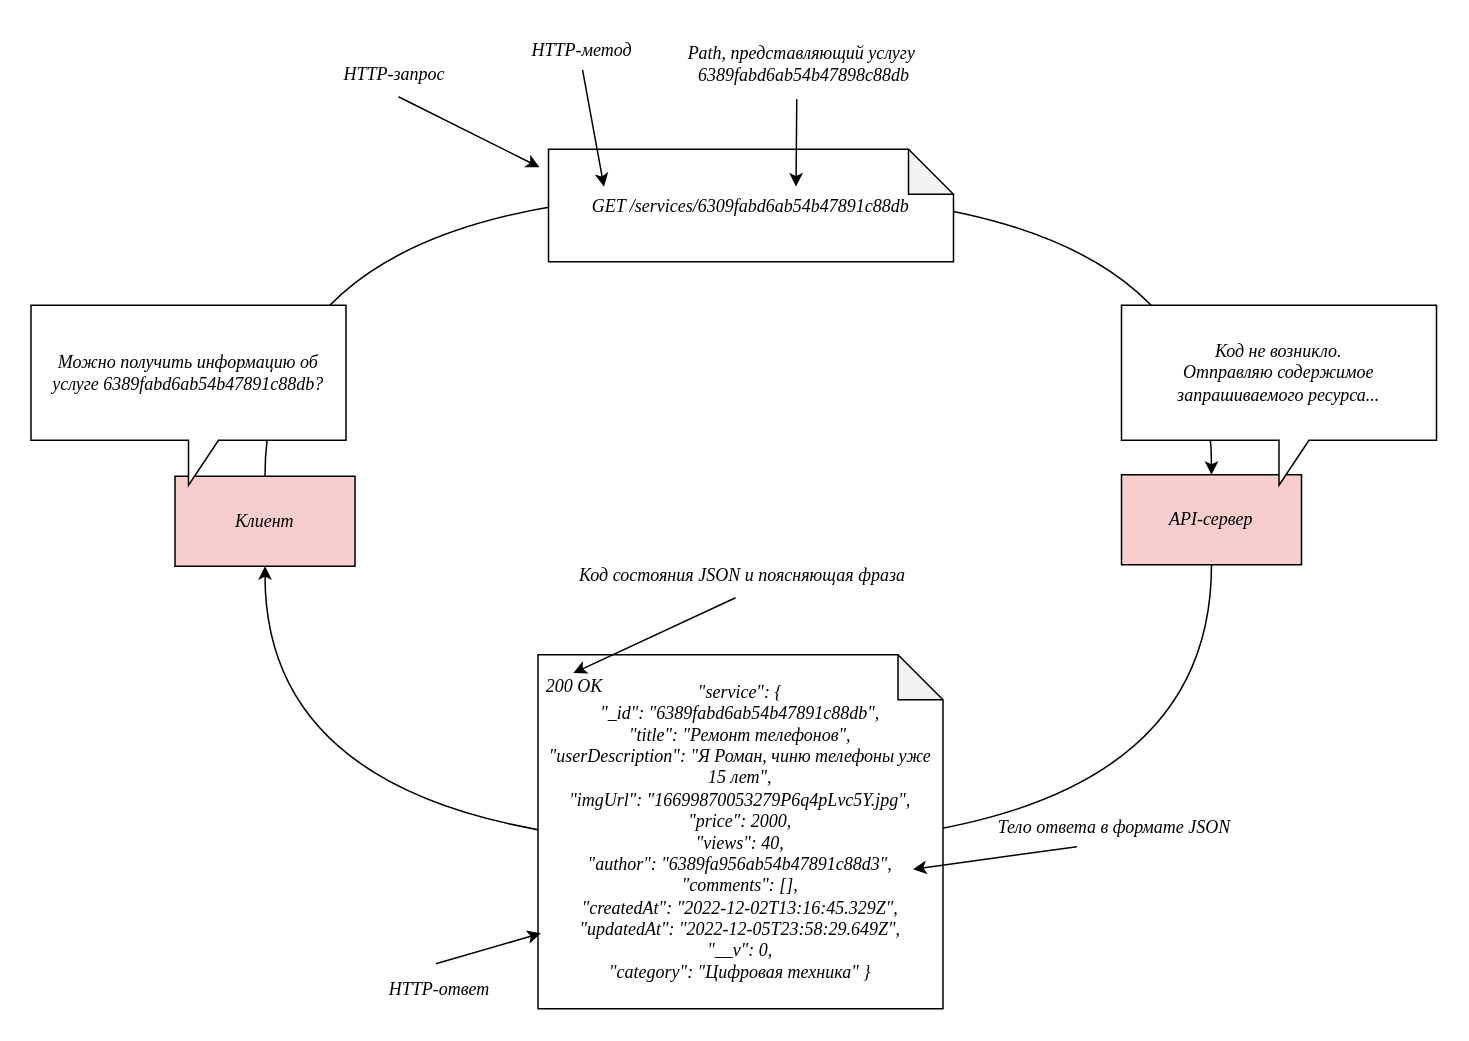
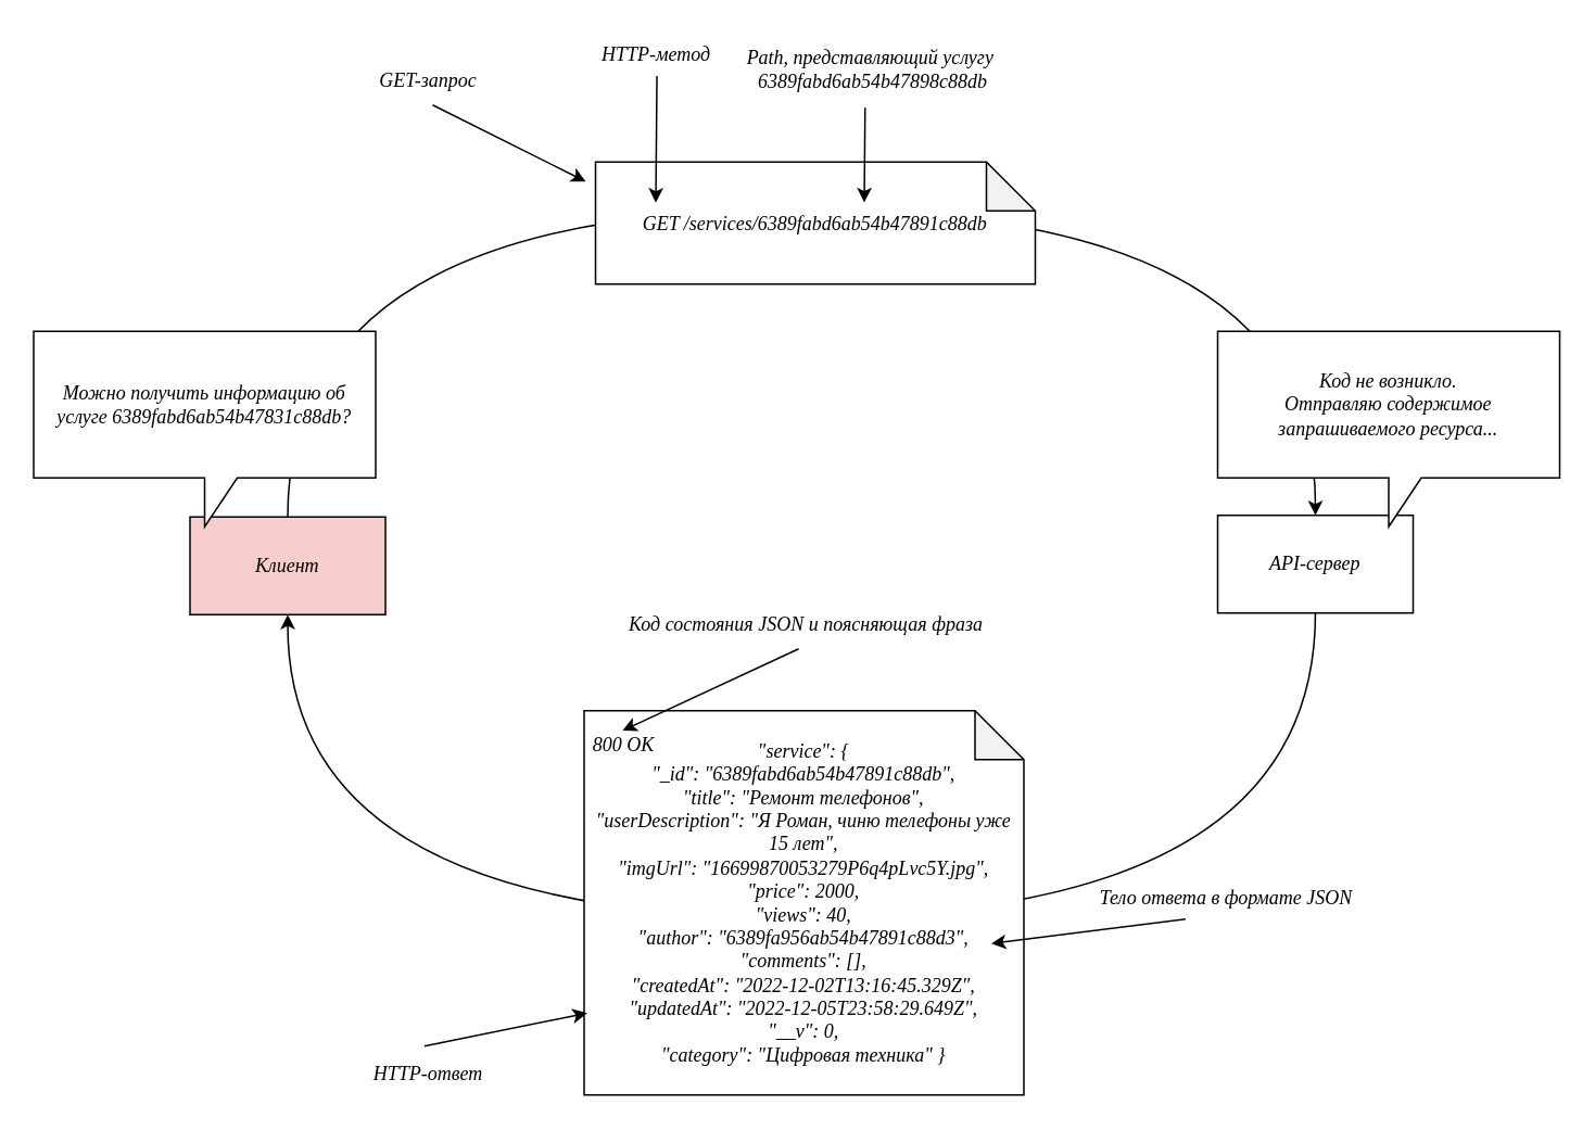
- <mxCell id="13" value="HTTP-метод" style="text;html=1;align=center;verticalAlign=middle;resizable=0;points=[];autosize=1;strokeColor=none;fillColor=none;fontFamily=GOST type A Regular;fontStyle=2;fontSource=https%3A%2F%2Fwebfonts.pro%2Flight-fonts%2F123-gost_type_a.html;" vertex="1" parent="1"><mxGeometry x="344" y="20" width="85" height="26" as="geometry" /></mxCell>
+ <mxCell id="13" value="HTTP-метод" style="text;html=1;align=center;verticalAlign=middle;resizable=0;points=[];autosize=1;strokeColor=none;fillColor=none;fontFamily=GOST type A Regular;fontStyle=2;fontSource=https%3A%2F%2Fwebfonts.pro%2Flight-fonts%2F123-gost_type_a.html;" vertex="1" parent="1"><mxGeometry x="359" y="20" width="85" height="26" as="geometry" /></mxCell>
- <mxCell id="12" value="HTTP-запрос" style="text;html=1;align=center;verticalAlign=middle;resizable=0;points=[];autosize=1;strokeColor=none;fillColor=none;fontFamily=GOST type A Regular;fontStyle=2;fontSource=https%3A%2F%2Fwebfonts.pro%2Flight-fonts%2F123-gost_type_a.html;" vertex="1" parent="1"><mxGeometry x="219" y="36" width="85" height="26" as="geometry" /></mxCell>
+ <mxCell id="12" value="GET-запрос" style="text;html=1;align=center;verticalAlign=middle;resizable=0;points=[];autosize=1;strokeColor=none;fillColor=none;fontFamily=GOST type A Regular;fontStyle=2;fontSource=https%3A%2F%2Fwebfonts.pro%2Flight-fonts%2F123-gost_type_a.html;" vertex="1" parent="1"><mxGeometry x="219" y="36" width="85" height="26" as="geometry" /></mxCell>
- <mxCell id="10" value="GET /services/6309fabd6ab54b47891c88db" style="shape=note;whiteSpace=wrap;html=1;backgroundOutline=1;darkOpacity=0.05;fontFamily=GOST type A Regular;fontSource=https%3A%2F%2Fwebfonts.pro%2Flight-fonts%2F123-gost_type_a.html;fontStyle=2" vertex="1" parent="1"><mxGeometry x="365" y="99" width="270" height="75" as="geometry" /></mxCell>
+ <mxCell id="10" value="GET /services/6389fabd6ab54b47891c88db" style="shape=note;whiteSpace=wrap;html=1;backgroundOutline=1;darkOpacity=0.05;fontFamily=GOST type A Regular;fontSource=https%3A%2F%2Fwebfonts.pro%2Flight-fonts%2F123-gost_type_a.html;fontStyle=2" vertex="1" parent="1"><mxGeometry x="365" y="99" width="270" height="75" as="geometry" /></mxCell>
- <mxCell id="7" value="Можно получить информацию об услуге&amp;nbsp;6389fabd6ab54b47891c88db?" style="shape=callout;whiteSpace=wrap;html=1;perimeter=calloutPerimeter;fontFamily=GOST type A Regular;fontSource=https%3A%2F%2Fwebfonts.pro%2Flight-fonts%2F123-gost_type_a.html;fontStyle=2" vertex="1" parent="1"><mxGeometry x="20" y="203" width="210" height="120" as="geometry" /></mxCell>
+ <mxCell id="7" value="Можно получить информацию об услуге&amp;nbsp;6389fabd6ab54b47831c88db?" style="shape=callout;whiteSpace=wrap;html=1;perimeter=calloutPerimeter;fontFamily=GOST type A Regular;fontSource=https%3A%2F%2Fwebfonts.pro%2Flight-fonts%2F123-gost_type_a.html;fontStyle=2" vertex="1" parent="1"><mxGeometry x="20" y="203" width="210" height="120" as="geometry" /></mxCell>
- <mxCell id="6" value="API-сервер" style="rounded=0;whiteSpace=wrap;html=1;fontFamily=GOST type A Regular;fontSource=https%3A%2F%2Fwebfonts.pro%2Flight-fonts%2F123-gost_type_a.html;fontStyle=2;fillColor=#f8cecc;" vertex="1" parent="1"><mxGeometry x="747" y="316" width="120" height="60" as="geometry" /></mxCell>
+ <mxCell id="6" value="API-сервер" style="rounded=0;whiteSpace=wrap;html=1;fontFamily=GOST type A Regular;fontSource=https%3A%2F%2Fwebfonts.pro%2Flight-fonts%2F123-gost_type_a.html;fontStyle=2" vertex="1" parent="1"><mxGeometry x="747" y="316" width="120" height="60" as="geometry" /></mxCell>
- <mxCell id="9" value="200 OK" style="text;html=1;align=center;verticalAlign=middle;resizable=0;points=[];autosize=1;strokeColor=none;fillColor=none;fontFamily=GOST type A Regular;fontSource=https%3A%2F%2Fwebfonts.pro%2Flight-fonts%2F123-gost_type_a.html;fontStyle=2" vertex="1" parent="1"><mxGeometry x="354" y="444" width="56" height="26" as="geometry" /></mxCell>
+ <mxCell id="9" value="800 OK" style="text;html=1;align=center;verticalAlign=middle;resizable=0;points=[];autosize=1;strokeColor=none;fillColor=none;fontFamily=GOST type A Regular;fontSource=https%3A%2F%2Fwebfonts.pro%2Flight-fonts%2F123-gost_type_a.html;fontStyle=2" vertex="1" parent="1"><mxGeometry x="354" y="444" width="56" height="26" as="geometry" /></mxCell>
- <mxCell id="16" value="Тело ответа в формате JSON" style="text;html=1;align=center;verticalAlign=middle;resizable=0;points=[];autosize=1;strokeColor=none;fillColor=none;fontFamily=GOST type A Regular;fontStyle=2;fontSource=https%3A%2F%2Fwebfonts.pro%2Flight-fonts%2F123-gost_type_a.html;" vertex="1" parent="1"><mxGeometry x="655" y="538" width="173" height="26" as="geometry" /></mxCell>
+ <mxCell id="16" value="Тело ответа в формате JSON" style="text;html=1;align=center;verticalAlign=middle;resizable=0;points=[];autosize=1;strokeColor=none;fillColor=none;fontFamily=GOST type A Regular;fontStyle=2;fontSource=https%3A%2F%2Fwebfonts.pro%2Flight-fonts%2F123-gost_type_a.html;" vertex="1" parent="1"><mxGeometry x="665" y="538" width="173" height="26" as="geometry" /></mxCell>
- <mxCell id="15" value="HTTP-ответ" style="text;html=1;align=center;verticalAlign=middle;resizable=0;points=[];autosize=1;strokeColor=none;fillColor=none;fontFamily=GOST type A Regular;fontStyle=2;fontSource=https%3A%2F%2Fwebfonts.pro%2Flight-fonts%2F123-gost_type_a.html;" vertex="1" parent="1"><mxGeometry x="249" y="646" width="85" height="26" as="geometry" /></mxCell>
+ <mxCell id="15" value="HTTP-ответ" style="text;html=1;align=center;verticalAlign=middle;resizable=0;points=[];autosize=1;strokeColor=none;fillColor=none;fontFamily=GOST type A Regular;fontStyle=2;fontSource=https%3A%2F%2Fwebfonts.pro%2Flight-fonts%2F123-gost_type_a.html;" vertex="1" parent="1"><mxGeometry x="219" y="646" width="85" height="26" as="geometry" /></mxCell>
